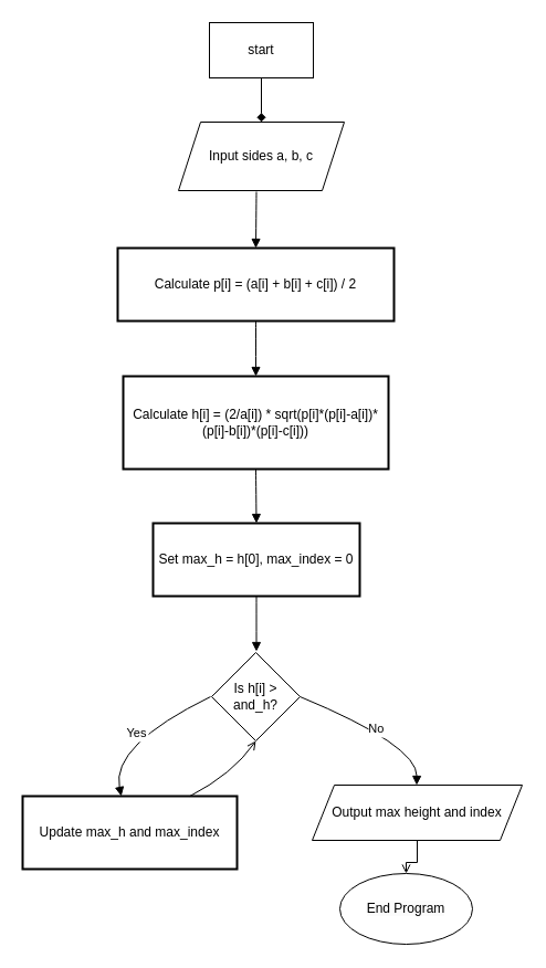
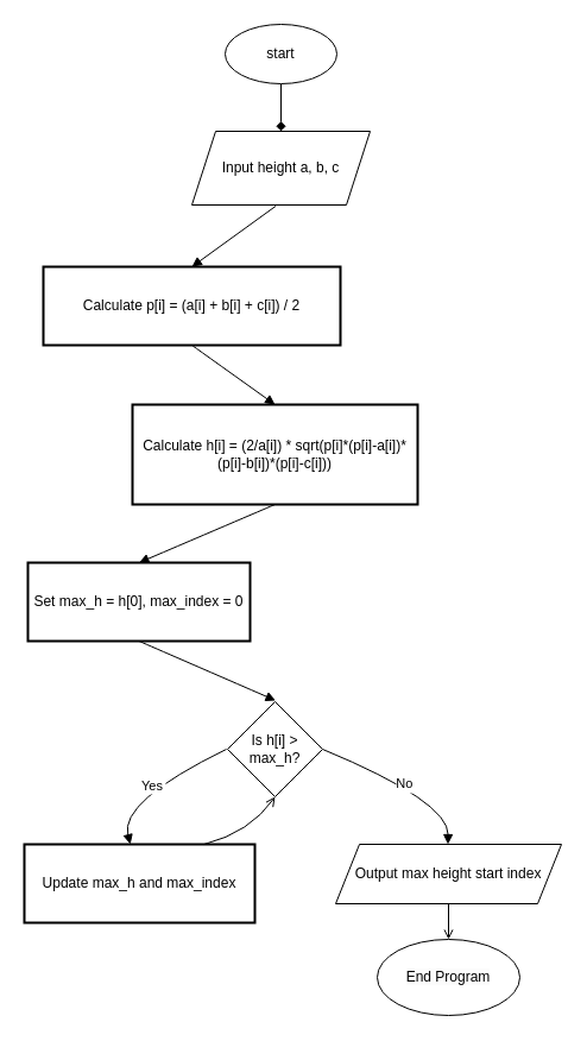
- <mxCell id="19" value="start" style="whiteSpace=wrap;html=1;rounded=0;" vertex="1" parent="1"><mxGeometry x="189" y="20" width="94" height="50" as="geometry" /></mxCell>
+ <mxCell id="19" value="start" style="ellipse;whiteSpace=wrap;html=1;" vertex="1" parent="1"><mxGeometry x="189" y="20" width="94" height="50" as="geometry" /></mxCell>
- <mxCell id="17" value="Input sides a, b, c" style="shape=parallelogram;perimeter=parallelogramPerimeter;whiteSpace=wrap;html=1;fixedSize=1;" vertex="1" parent="1"><mxGeometry x="161" y="110" width="150" height="62" as="geometry" /></mxCell>
+ <mxCell id="17" value="Input height a, b, c" style="shape=parallelogram;perimeter=parallelogramPerimeter;whiteSpace=wrap;html=1;fixedSize=1;" vertex="1" parent="1"><mxGeometry x="161" y="110" width="150" height="62" as="geometry" /></mxCell>
- <mxCell id="2" value="Calculate p[i] = (a[i] + b[i] + c[i]) / 2" style="whiteSpace=wrap;strokeWidth=2;" vertex="1" parent="1"><mxGeometry x="106" y="224" width="250" height="66" as="geometry" /></mxCell>
+ <mxCell id="2" value="Calculate p[i] = (a[i] + b[i] + c[i]) / 2" style="whiteSpace=wrap;strokeWidth=2;" vertex="1" parent="1"><mxGeometry x="36" y="224" width="250" height="66" as="geometry" /></mxCell>
- <mxCell id="4" value="Set max_h = h[0], max_index = 0" style="whiteSpace=wrap;strokeWidth=2;" vertex="1" parent="1"><mxGeometry x="138" y="473" width="187" height="66" as="geometry" /></mxCell>
+ <mxCell id="4" value="Set max_h = h[0], max_index = 0" style="whiteSpace=wrap;strokeWidth=2;" vertex="1" parent="1"><mxGeometry x="23" y="473" width="187" height="66" as="geometry" /></mxCell>
- <mxCell id="13" value="Is h[i] &amp;gt; and_h?" style="rhombus;whiteSpace=wrap;html=1;" vertex="1" parent="1"><mxGeometry x="191" y="590" width="80" height="80" as="geometry" /></mxCell>
+ <mxCell id="13" value="Is h[i] &amp;gt; max_h?" style="rhombus;whiteSpace=wrap;html=1;" vertex="1" parent="1"><mxGeometry x="191" y="590" width="80" height="80" as="geometry" /></mxCell>
- <mxCell id="15" value="Output max height and index" style="shape=parallelogram;perimeter=parallelogramPerimeter;whiteSpace=wrap;html=1;fixedSize=1;" vertex="1" parent="1"><mxGeometry x="282" y="710" width="190" height="50" as="geometry" /></mxCell>
+ <mxCell id="15" value="Output max height start index" style="shape=parallelogram;perimeter=parallelogramPerimeter;whiteSpace=wrap;html=1;fixedSize=1;" vertex="1" parent="1"><mxGeometry x="282" y="710" width="190" height="50" as="geometry" /></mxCell>
- <mxCell id="5" value="Update max_h and max_index" style="whiteSpace=wrap;strokeWidth=2;" vertex="1" parent="1"><mxGeometry x="20" y="720" width="194" height="66" as="geometry" /></mxCell>
+ <mxCell id="5" value="Update max_h and max_index" style="whiteSpace=wrap;strokeWidth=2;" vertex="1" parent="1"><mxGeometry x="20" y="710" width="194" height="66" as="geometry" /></mxCell>
- <mxCell id="16" value="&lt;span style=&quot;color: rgb(0, 0, 0); font-family: Helvetica; font-size: 12px; font-style: normal; font-variant-ligatures: normal; font-variant-caps: normal; font-weight: 400; letter-spacing: normal; orphans: 2; text-align: center; text-indent: 0px; text-transform: none; widows: 2; word-spacing: 0px; -webkit-text-stroke-width: 0px; white-space: normal; background-color: rgb(251, 251, 251); text-decoration-thickness: initial; text-decoration-style: initial; text-decoration-color: initial; display: inline !important; float: none;&quot;&gt;End Program&lt;/span&gt;" style="ellipse;whiteSpace=wrap;html=1;" vertex="1" parent="1"><mxGeometry x="307" y="790" width="120" height="64" as="geometry" /></mxCell>
+ <mxCell id="16" value="&lt;span style=&quot;color: rgb(0, 0, 0); font-family: Helvetica; font-size: 12px; font-style: normal; font-variant-ligatures: normal; font-variant-caps: normal; font-weight: 400; letter-spacing: normal; orphans: 2; text-align: center; text-indent: 0px; text-transform: none; widows: 2; word-spacing: 0px; -webkit-text-stroke-width: 0px; white-space: normal; background-color: rgb(251, 251, 251); text-decoration-thickness: initial; text-decoration-style: initial; text-decoration-color: initial; display: inline !important; float: none;&quot;&gt;End Program&lt;/span&gt;" style="ellipse;whiteSpace=wrap;html=1;" vertex="1" parent="1"><mxGeometry x="317" y="790" width="120" height="64" as="geometry" /></mxCell>
